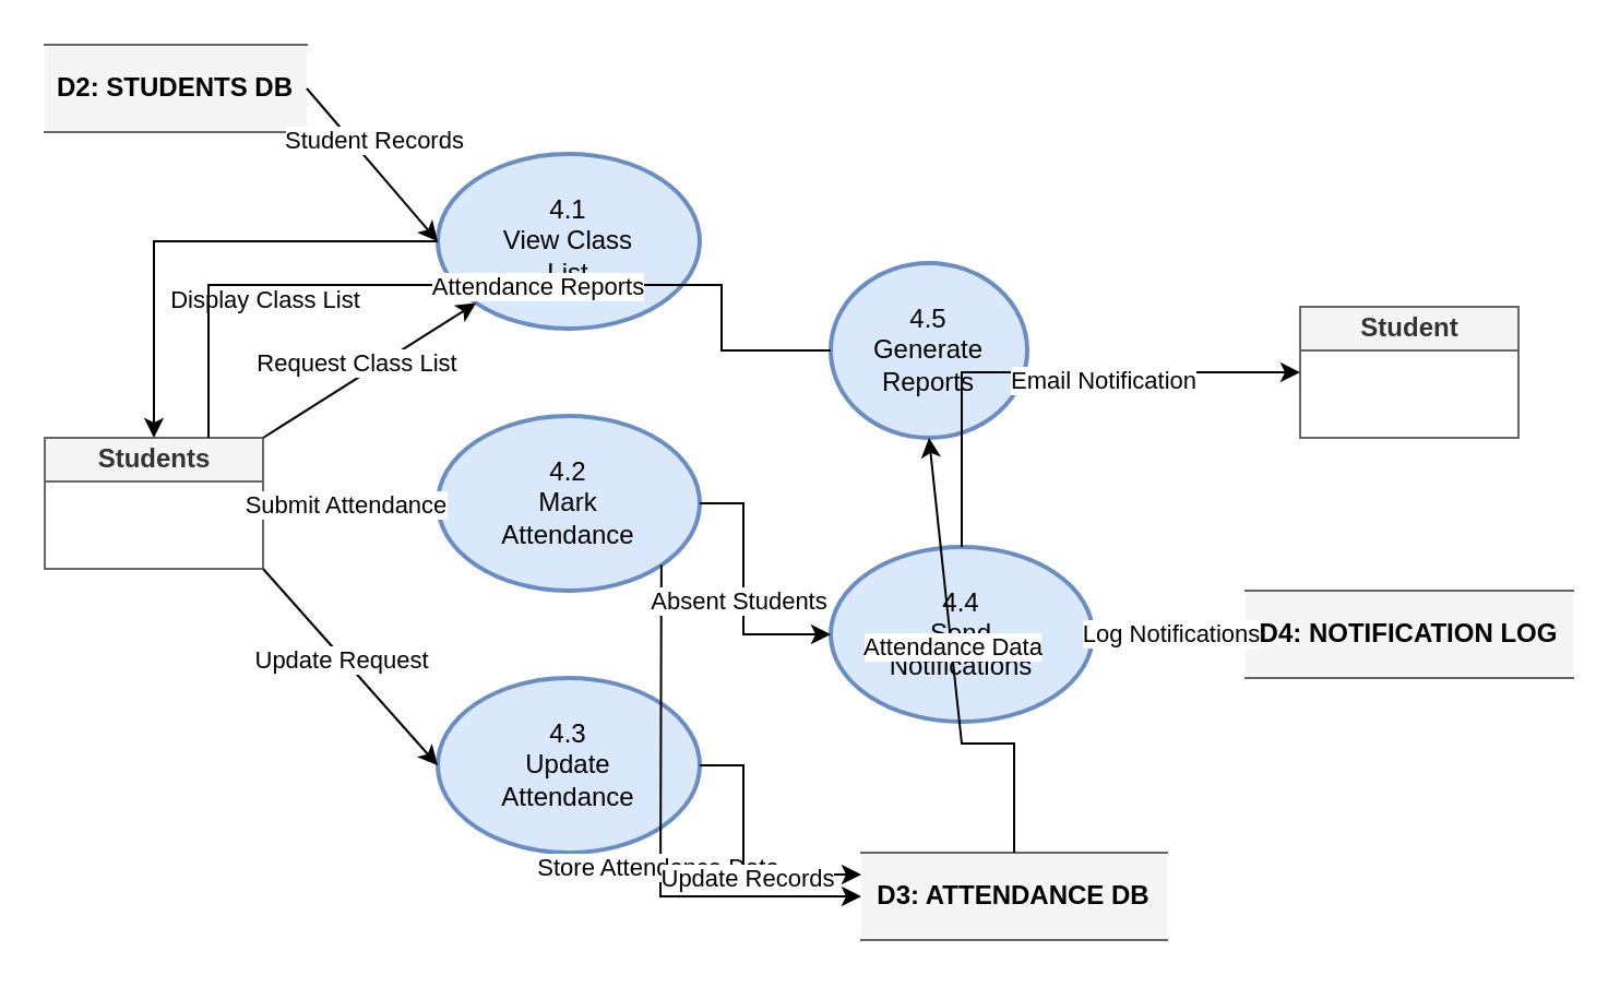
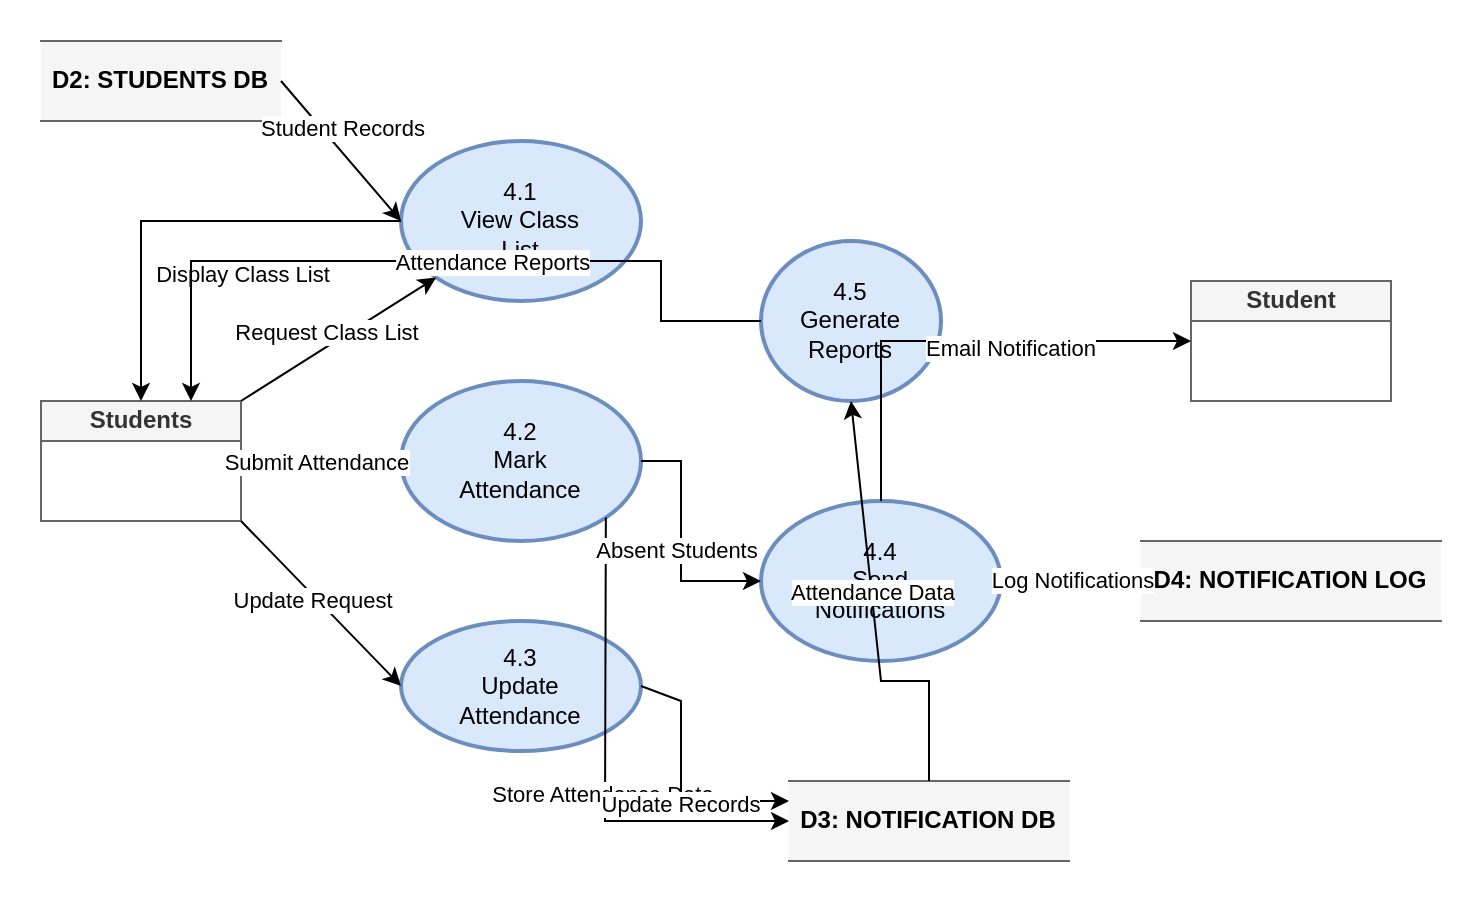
- <mxCell id="34" value="" style="endArrow=none;html=1;rounded=0;exitX=0;exitY=0.5;exitDx=0;exitDy=0;entryX=0.75;entryY=0;entryDx=0;entryDy=0;" parent="1" source="7" target="2" edge="1"><mxGeometry width="50" height="50" relative="1" as="geometry"><mxPoint x="370" y="350" as="sourcePoint" /><mxPoint x="420" y="300" as="targetPoint" /><Array as="points"><mxPoint x="330" y="160" /><mxPoint x="330" y="130" /><mxPoint x="95" y="130" /></Array></mxGeometry></mxCell>
+ <mxCell id="34" value="" style="endArrow=classic;html=1;rounded=0;exitX=0;exitY=0.5;exitDx=0;exitDy=0;entryX=0.75;entryY=0;entryDx=0;entryDy=0;" parent="1" source="7" target="2" edge="1"><mxGeometry width="50" height="50" relative="1" as="geometry"><mxPoint x="370" y="350" as="sourcePoint" /><mxPoint x="420" y="300" as="targetPoint" /><Array as="points"><mxPoint x="330" y="160" /><mxPoint x="330" y="130" /><mxPoint x="95" y="130" /></Array></mxGeometry></mxCell>
- <mxCell id="5" value="4.3&#10;Update&#10;Attendance" style="ellipse;whiteSpace=wrap;html=1;fillColor=#dae8fc;strokeColor=#6c8ebf;strokeWidth=2;" parent="1" vertex="1"><mxGeometry x="200" y="310" width="120" height="80" as="geometry" /></mxCell>
+ <mxCell id="5" value="4.3&#10;Update&#10;Attendance" style="ellipse;whiteSpace=wrap;html=1;fillColor=#dae8fc;strokeColor=#6c8ebf;strokeWidth=2;" parent="1" vertex="1"><mxGeometry x="200" y="310" width="120" height="65" as="geometry" /></mxCell>
- <mxCell id="9" value="D3: ATTENDANCE DB" style="shape=partialRectangle;whiteSpace=wrap;html=1;left=0;right=0;fillColor=#f5f5f5;strokeColor=#666666;align=center;fontStyle=1" parent="1" vertex="1"><mxGeometry x="394" y="390" width="140" height="40" as="geometry" /></mxCell>
+ <mxCell id="9" value="D3: NOTIFICATION DB" style="shape=partialRectangle;whiteSpace=wrap;html=1;left=0;right=0;fillColor=#f5f5f5;strokeColor=#666666;align=center;fontStyle=1" parent="1" vertex="1"><mxGeometry x="394" y="390" width="140" height="40" as="geometry" /></mxCell>
